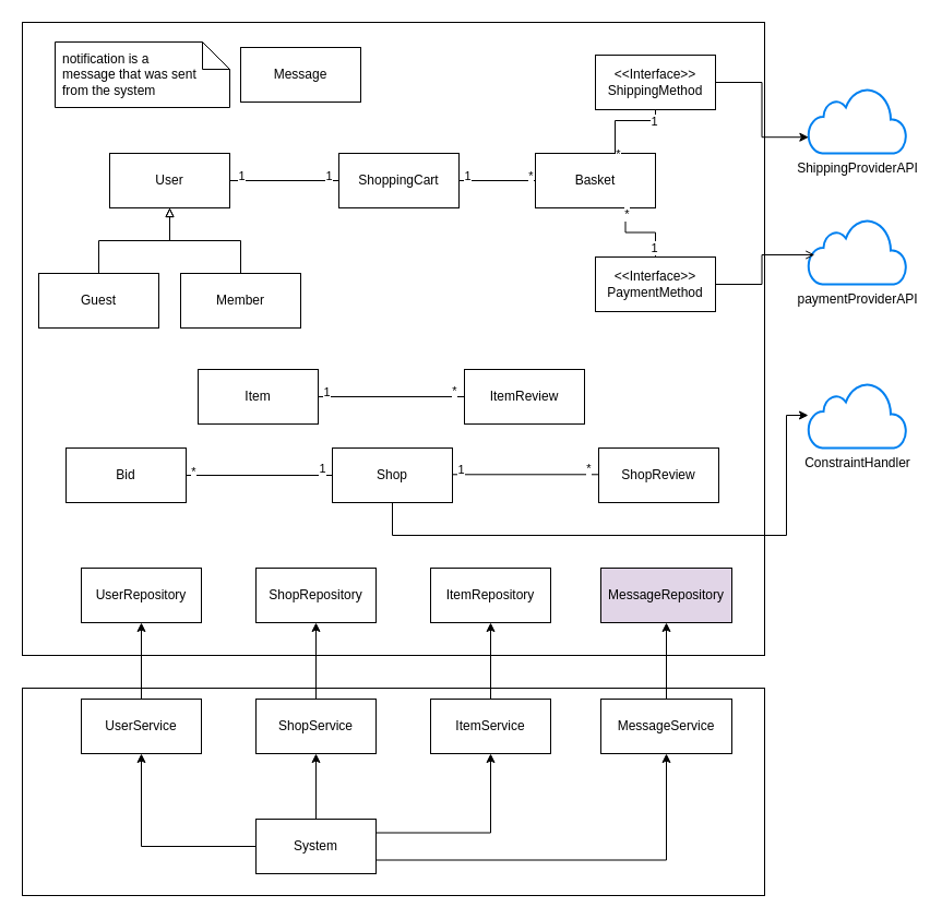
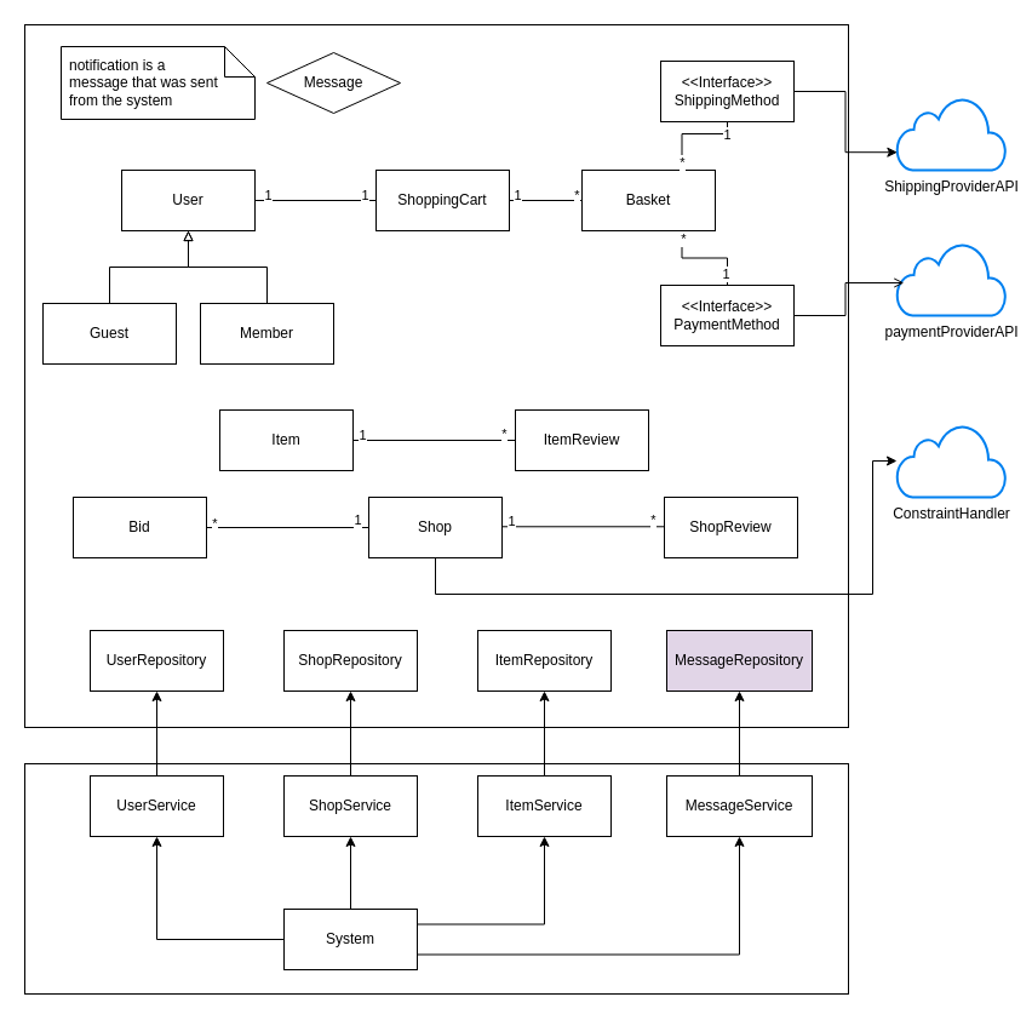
- <mxCell id="57" value="Message" style="html=1;whiteSpace=wrap;" vertex="1" parent="1"><mxGeometry x="220" y="43" width="110" height="50" as="geometry" /></mxCell>
+ <mxCell id="57" value="Message" style="rhombus;html=1;whiteSpace=wrap;" vertex="1" parent="1"><mxGeometry x="220" y="43" width="110" height="50" as="geometry" /></mxCell>
- <mxCell id="11" value="Basket" style="html=1;whiteSpace=wrap;" vertex="1" parent="1"><mxGeometry x="490" y="140" width="110" height="50" as="geometry" /></mxCell>
+ <mxCell id="11" value="Basket" style="html=1;whiteSpace=wrap;" vertex="1" parent="1"><mxGeometry x="480" y="140" width="110" height="50" as="geometry" /></mxCell>
